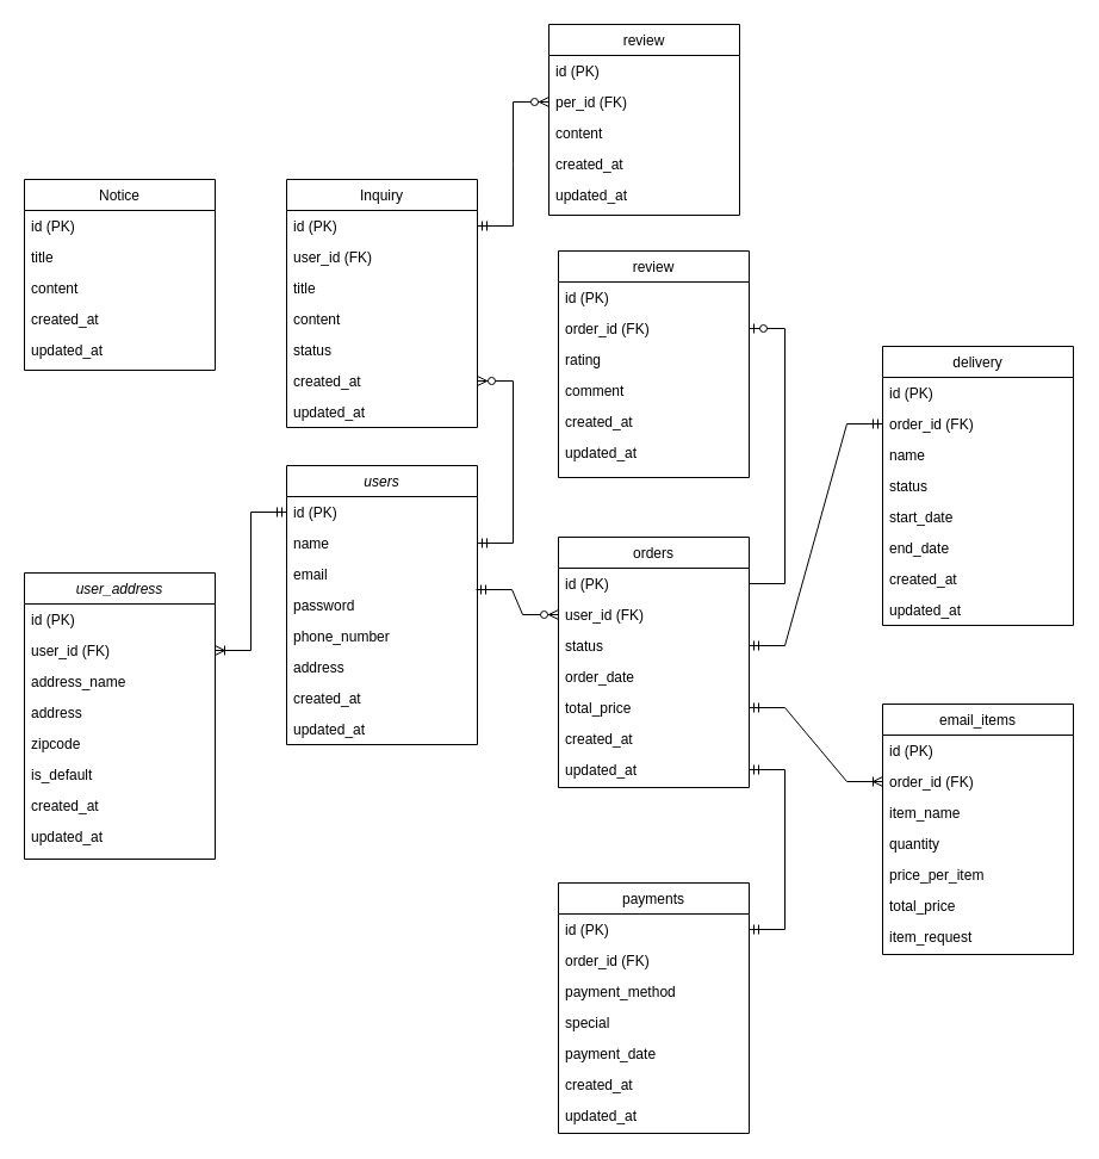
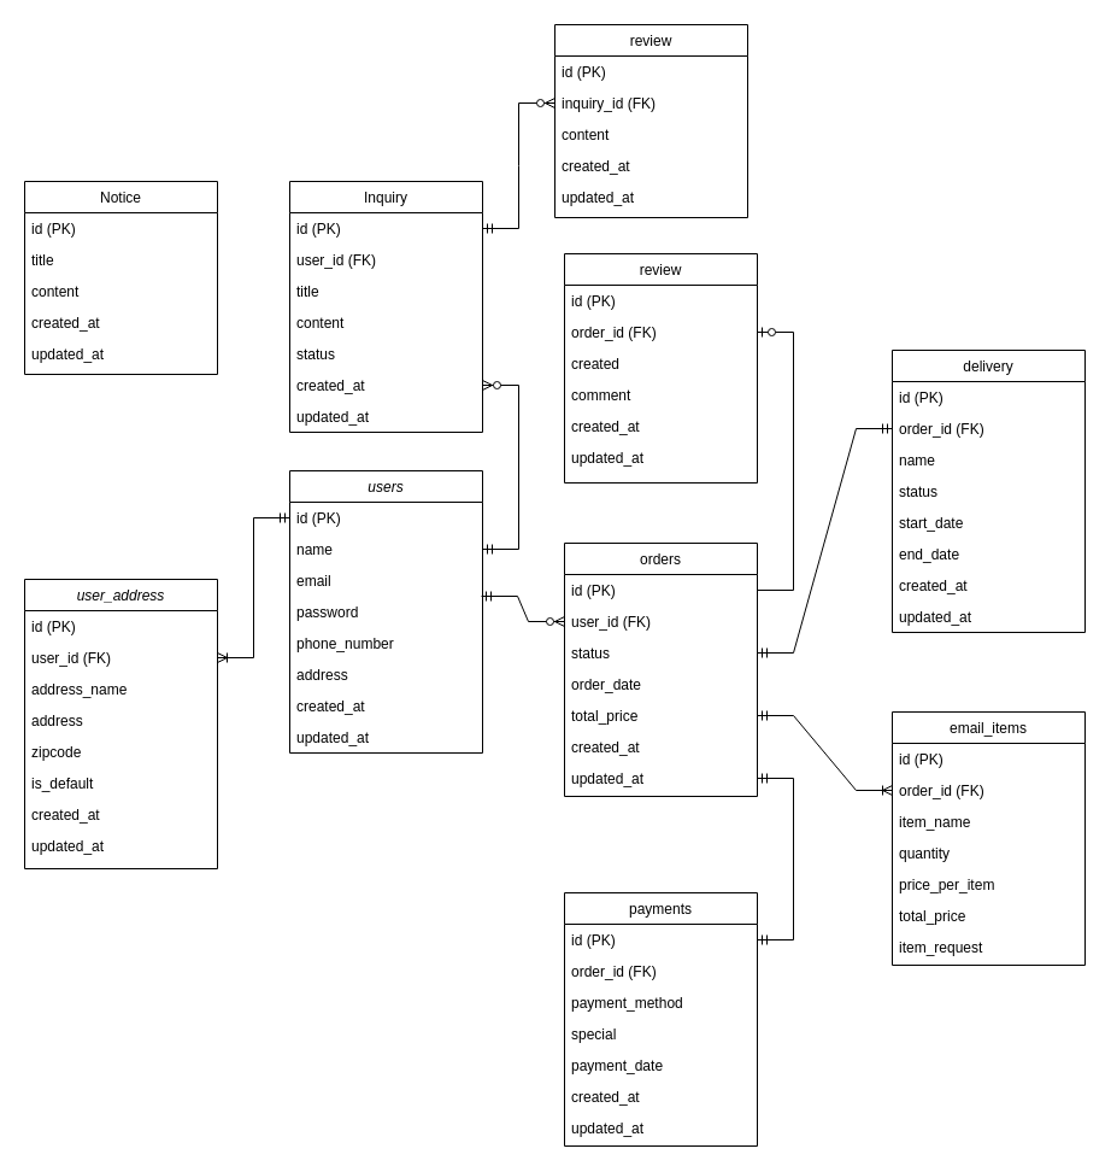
- <mxCell id="84" value="per_id (FK)" style="text;align=left;verticalAlign=top;spacingLeft=4;spacingRight=4;overflow=hidden;rotatable=0;points=[[0,0.5],[1,0.5]];portConstraint=eastwest;rounded=0;shadow=0;html=0;" vertex="1" parent="82"><mxGeometry y="52" width="160" height="26" as="geometry" /></mxCell>
+ <mxCell id="84" value="inquiry_id (FK)" style="text;align=left;verticalAlign=top;spacingLeft=4;spacingRight=4;overflow=hidden;rotatable=0;points=[[0,0.5],[1,0.5]];portConstraint=eastwest;rounded=0;shadow=0;html=0;" vertex="1" parent="82"><mxGeometry y="52" width="160" height="26" as="geometry" /></mxCell>
- <mxCell id="61" value="rating" style="text;align=left;verticalAlign=top;spacingLeft=4;spacingRight=4;overflow=hidden;rotatable=0;points=[[0,0.5],[1,0.5]];portConstraint=eastwest;rounded=0;shadow=0;html=0;" vertex="1" parent="58"><mxGeometry y="78" width="160" height="26" as="geometry" /></mxCell>
+ <mxCell id="61" value="created" style="text;align=left;verticalAlign=top;spacingLeft=4;spacingRight=4;overflow=hidden;rotatable=0;points=[[0,0.5],[1,0.5]];portConstraint=eastwest;rounded=0;shadow=0;html=0;" vertex="1" parent="58"><mxGeometry y="78" width="160" height="26" as="geometry" /></mxCell>
